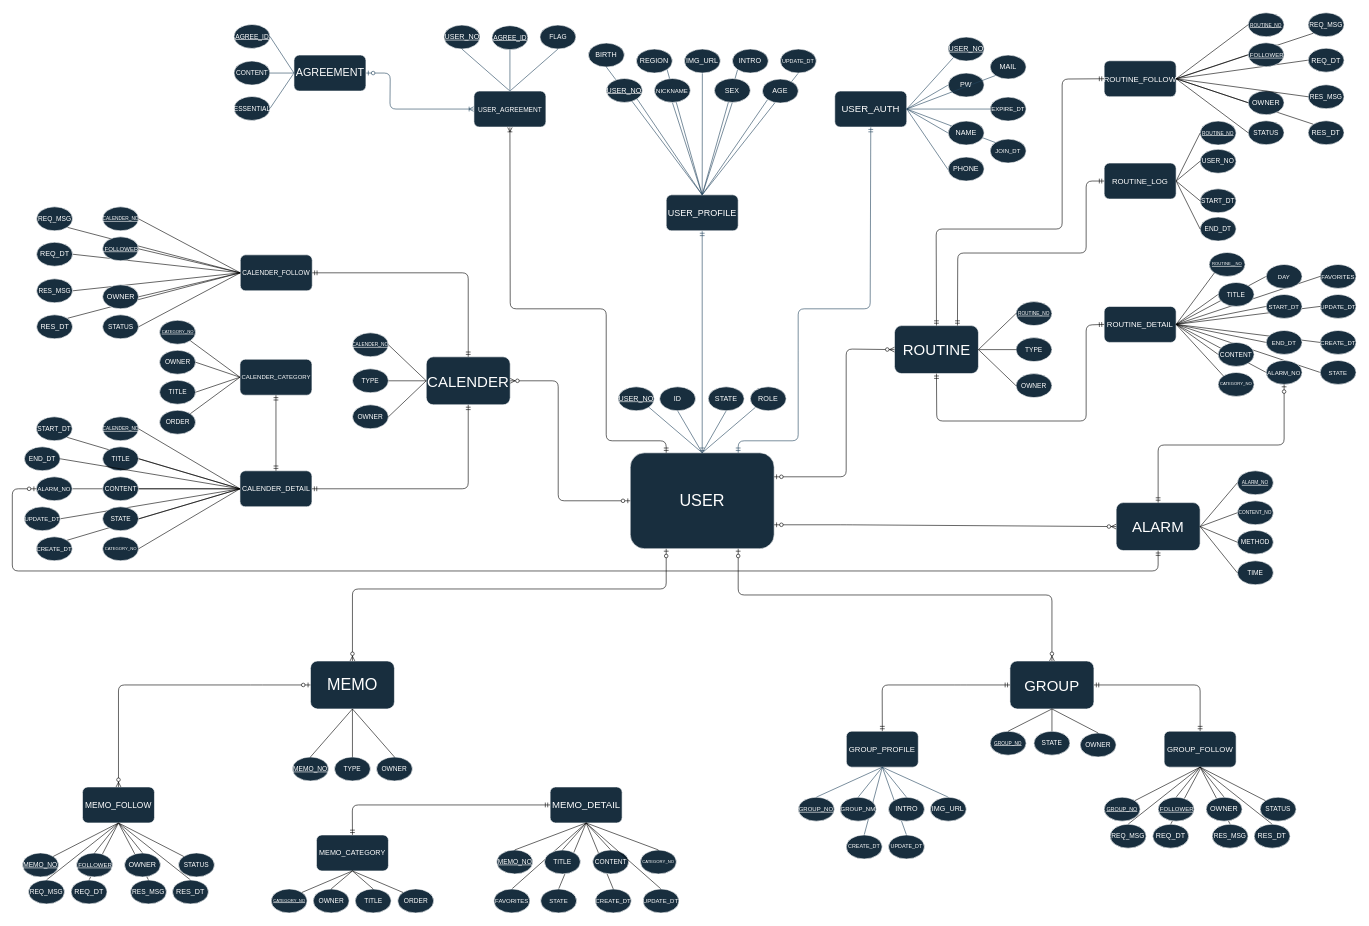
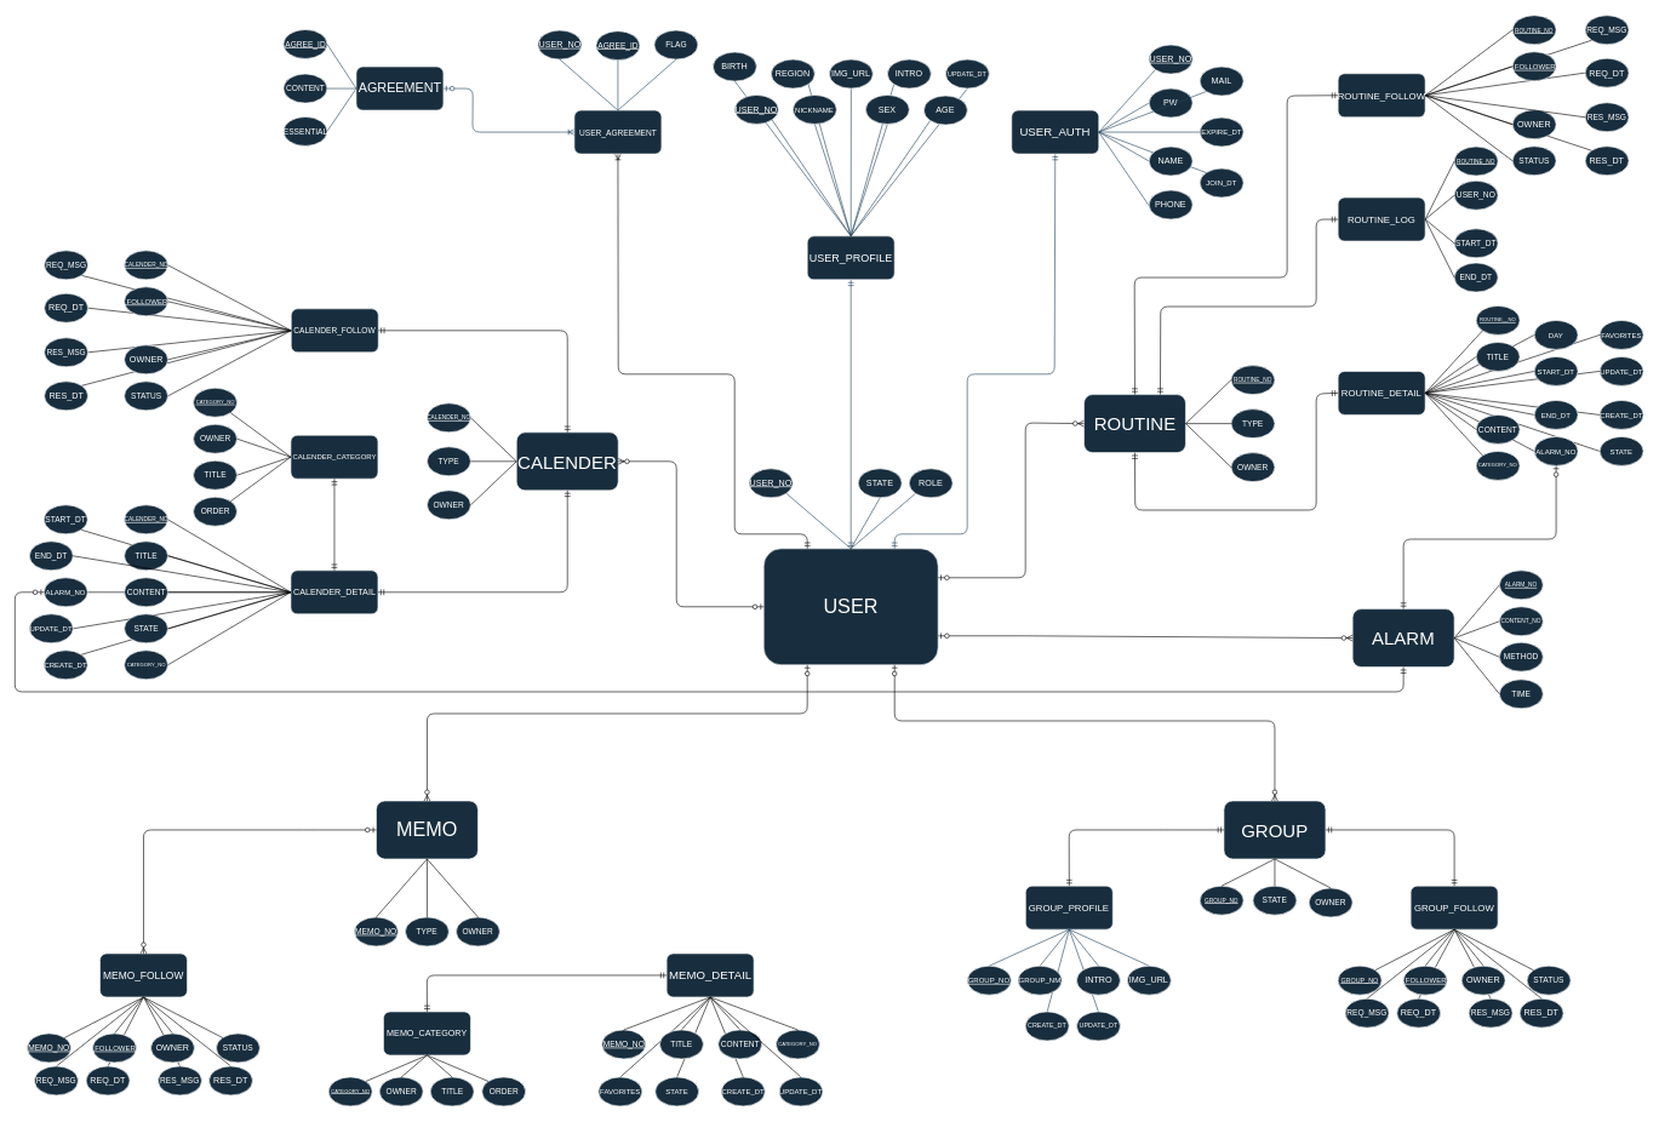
- <mxCell id="194" value="ROUTINE__NO" style="ellipse;whiteSpace=wrap;html=1;labelBorderColor=none;fontColor=#FFFFFF;labelBackgroundColor=none;fillColor=#182E3E;fontSize=7;strokeColor=#FFFFFF;rounded=1;fontStyle=4" parent="1" vertex="1"><mxGeometry x="2015" y="420" width="60" height="40" as="geometry" /></mxCell>
+ <mxCell id="194" value="ROUTINE__NO" style="ellipse;whiteSpace=wrap;html=1;labelBorderColor=none;fontColor=#FFFFFF;labelBackgroundColor=none;fillColor=#182E3E;fontSize=7;strokeColor=#FFFFFF;rounded=1;fontStyle=4" parent="1" vertex="1"><mxGeometry x="2030" y="420" width="60" height="40" as="geometry" /></mxCell>
- <mxCell id="82" value="ID" style="ellipse;whiteSpace=wrap;html=1;labelBorderColor=none;fontColor=#FFFFFF;labelBackgroundColor=none;fillColor=#182E3E;strokeColor=#FFFFFF;rounded=1;" parent="1" vertex="1"><mxGeometry x="1099" y="644" width="60" height="40" as="geometry" /></mxCell>
- <mxCell id="30" value="" style="endArrow=none;html=1;rounded=1;exitX=0.5;exitY=1;exitDx=0;exitDy=0;entryX=0.5;entryY=0;entryDx=0;entryDy=0;labelBackgroundColor=none;strokeColor=#23445D;fontColor=default;" parent="1" source="82" target="27" edge="1"><mxGeometry width="50" height="50" relative="1" as="geometry"><mxPoint x="708" y="484" as="sourcePoint" /><mxPoint x="748" y="479" as="targetPoint" /></mxGeometry></mxCell>
